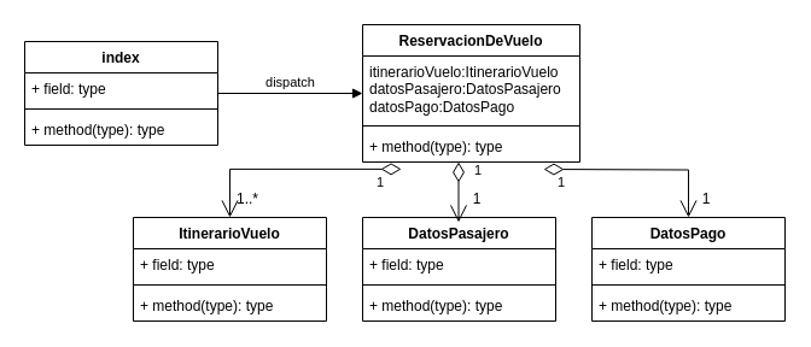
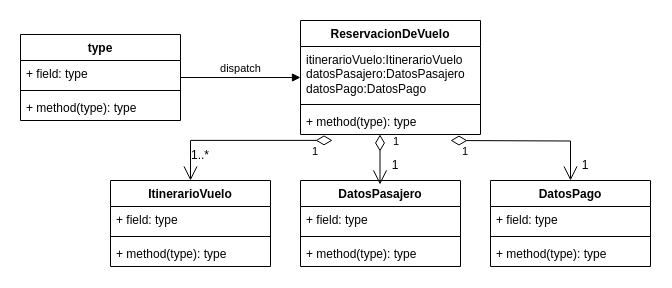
- <mxCell id="2" value="index" style="swimlane;fontStyle=1;align=center;verticalAlign=top;childLayout=stackLayout;horizontal=1;startSize=26;horizontalStack=0;resizeParent=1;resizeParentMax=0;resizeLast=0;collapsible=1;marginBottom=0;whiteSpace=wrap;html=1;" vertex="1" parent="1"><mxGeometry x="20" y="34" width="160" height="86" as="geometry" /></mxCell>
+ <mxCell id="2" value="type" style="swimlane;fontStyle=1;align=center;verticalAlign=top;childLayout=stackLayout;horizontal=1;startSize=26;horizontalStack=0;resizeParent=1;resizeParentMax=0;resizeLast=0;collapsible=1;marginBottom=0;whiteSpace=wrap;html=1;" vertex="1" parent="1"><mxGeometry x="20" y="34" width="160" height="86" as="geometry" /></mxCell>
- <mxCell id="26" value="1..*" style="text;html=1;strokeColor=none;fillColor=none;align=center;verticalAlign=middle;whiteSpace=wrap;rounded=0;" vertex="1" parent="1"><mxGeometry x="190" y="150" width="30" height="30" as="geometry" /></mxCell>
+ <mxCell id="26" value="1..*" style="text;html=1;strokeColor=none;fillColor=none;align=center;verticalAlign=middle;whiteSpace=wrap;rounded=0;" vertex="1" parent="1"><mxGeometry x="185" y="140" width="30" height="30" as="geometry" /></mxCell>
